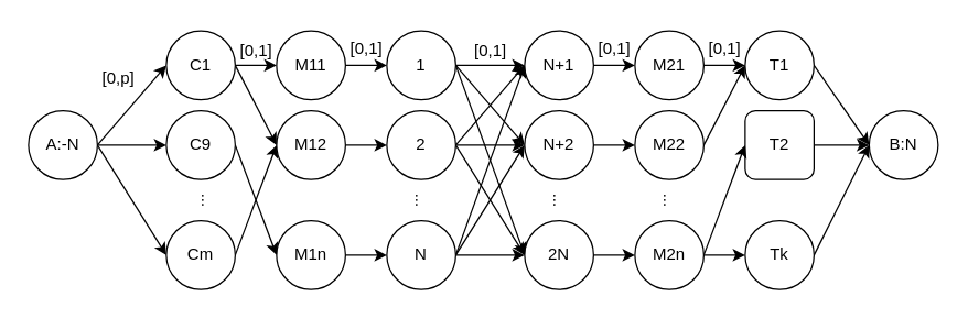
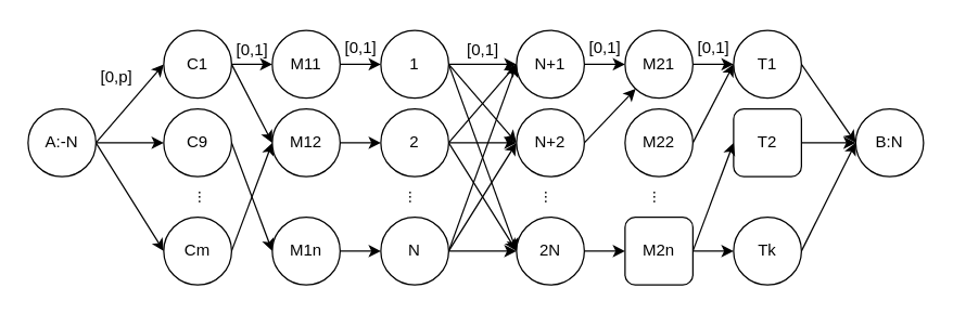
- <mxCell id="27" style="rounded=0;orthogonalLoop=1;jettySize=auto;html=1;exitX=1;exitY=0.5;exitDx=0;exitDy=0;entryX=0;entryY=0.5;entryDx=0;entryDy=0;" edge="1" parent="1" source="28" target="48"><mxGeometry relative="1" as="geometry" /></mxCell>
+ <mxCell id="27" style="rounded=0;orthogonalLoop=1;jettySize=auto;html=1;exitX=1;exitY=0.5;exitDx=0;exitDy=0;" edge="1" parent="1" source="28" target="46"><mxGeometry relative="1" as="geometry" /></mxCell>
- <mxCell id="51" value="M2n" style="ellipse;whiteSpace=wrap;html=1;aspect=fixed;" vertex="1" parent="1"><mxGeometry x="460" y="160" width="50" height="50" as="geometry" /></mxCell>
+ <mxCell id="51" value="M2n" style="whiteSpace=wrap;html=1;aspect=fixed;rounded=1;" vertex="1" parent="1"><mxGeometry x="460" y="160" width="50" height="50" as="geometry" /></mxCell>
